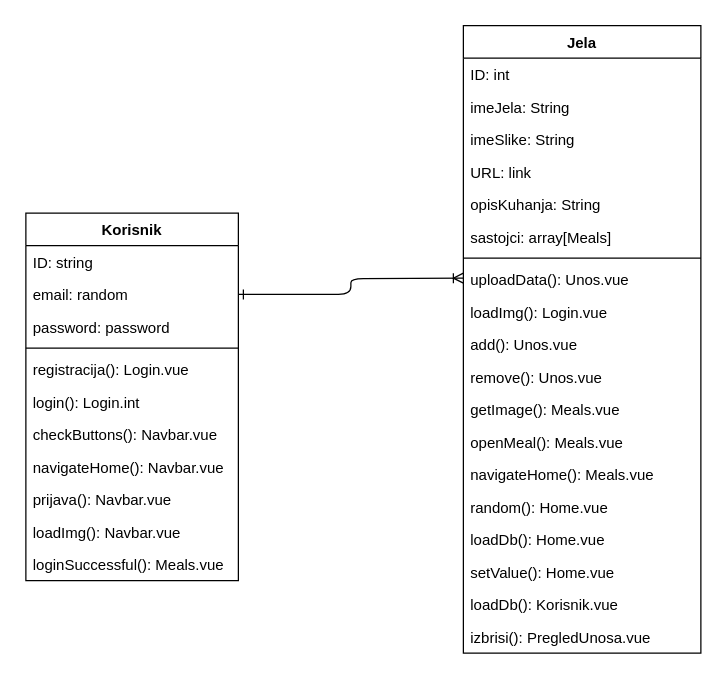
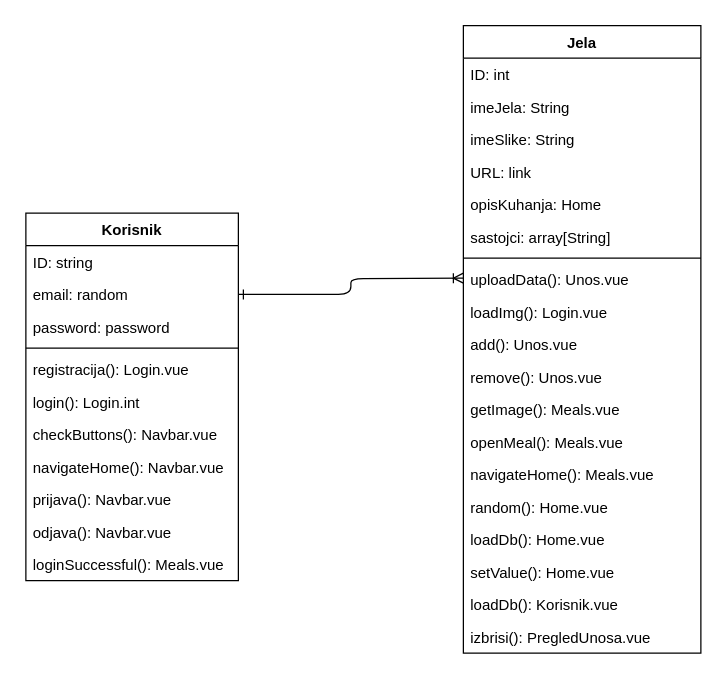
- <mxCell id="19" value="opisKuhanja: String" style="text;strokeColor=none;fillColor=none;align=left;verticalAlign=top;spacingLeft=4;spacingRight=4;overflow=hidden;rotatable=0;points=[[0,0.5],[1,0.5]];portConstraint=eastwest;" parent="14" vertex="1"><mxGeometry y="130" width="190" height="26" as="geometry" /></mxCell>
+ <mxCell id="19" value="opisKuhanja: Home" style="text;strokeColor=none;fillColor=none;align=left;verticalAlign=top;spacingLeft=4;spacingRight=4;overflow=hidden;rotatable=0;points=[[0,0.5],[1,0.5]];portConstraint=eastwest;" parent="14" vertex="1"><mxGeometry y="130" width="190" height="26" as="geometry" /></mxCell>
- <mxCell id="20" value="sastojci: array[Meals]" style="text;strokeColor=none;fillColor=none;align=left;verticalAlign=top;spacingLeft=4;spacingRight=4;overflow=hidden;rotatable=0;points=[[0,0.5],[1,0.5]];portConstraint=eastwest;" parent="14" vertex="1"><mxGeometry y="156" width="190" height="26" as="geometry" /></mxCell>
+ <mxCell id="20" value="sastojci: array[String]" style="text;strokeColor=none;fillColor=none;align=left;verticalAlign=top;spacingLeft=4;spacingRight=4;overflow=hidden;rotatable=0;points=[[0,0.5],[1,0.5]];portConstraint=eastwest;" parent="14" vertex="1"><mxGeometry y="156" width="190" height="26" as="geometry" /></mxCell>
- <mxCell id="12" value="loadImg(): Navbar.vue" style="text;strokeColor=none;fillColor=none;align=left;verticalAlign=top;spacingLeft=4;spacingRight=4;overflow=hidden;rotatable=0;points=[[0,0.5],[1,0.5]];portConstraint=eastwest;" parent="2" vertex="1"><mxGeometry y="242" width="170" height="26" as="geometry" /></mxCell>
+ <mxCell id="12" value="odjava(): Navbar.vue" style="text;strokeColor=none;fillColor=none;align=left;verticalAlign=top;spacingLeft=4;spacingRight=4;overflow=hidden;rotatable=0;points=[[0,0.5],[1,0.5]];portConstraint=eastwest;" parent="2" vertex="1"><mxGeometry y="242" width="170" height="26" as="geometry" /></mxCell>
